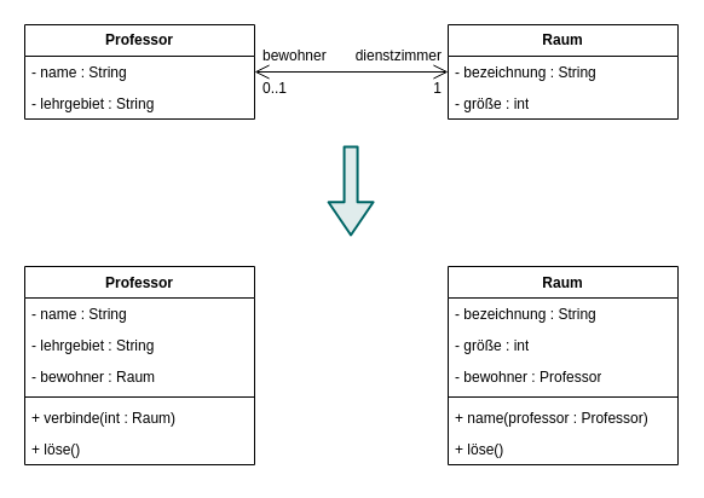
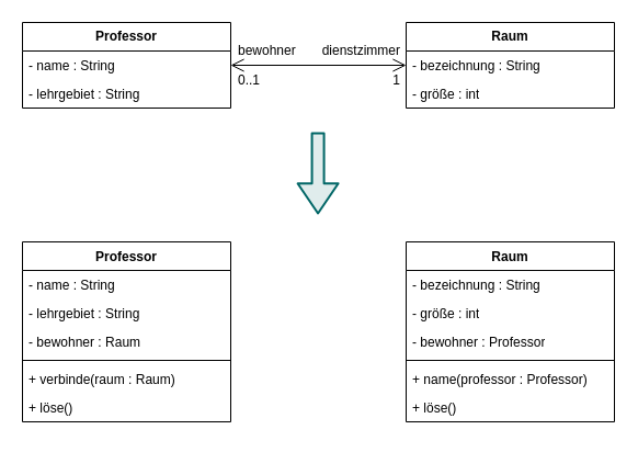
- <mxCell id="11" value="+ verbinde(int : Raum)" style="text;strokeColor=none;fillColor=none;align=left;verticalAlign=top;spacingLeft=4;spacingRight=4;overflow=hidden;rotatable=0;points=[[0,0.5],[1,0.5]];portConstraint=eastwest;whiteSpace=wrap;html=1;" parent="6" vertex="1"><mxGeometry y="112" width="190" height="26" as="geometry" /></mxCell>
+ <mxCell id="11" value="+ verbinde(raum : Raum)" style="text;strokeColor=none;fillColor=none;align=left;verticalAlign=top;spacingLeft=4;spacingRight=4;overflow=hidden;rotatable=0;points=[[0,0.5],[1,0.5]];portConstraint=eastwest;whiteSpace=wrap;html=1;" parent="6" vertex="1"><mxGeometry y="112" width="190" height="26" as="geometry" /></mxCell>
